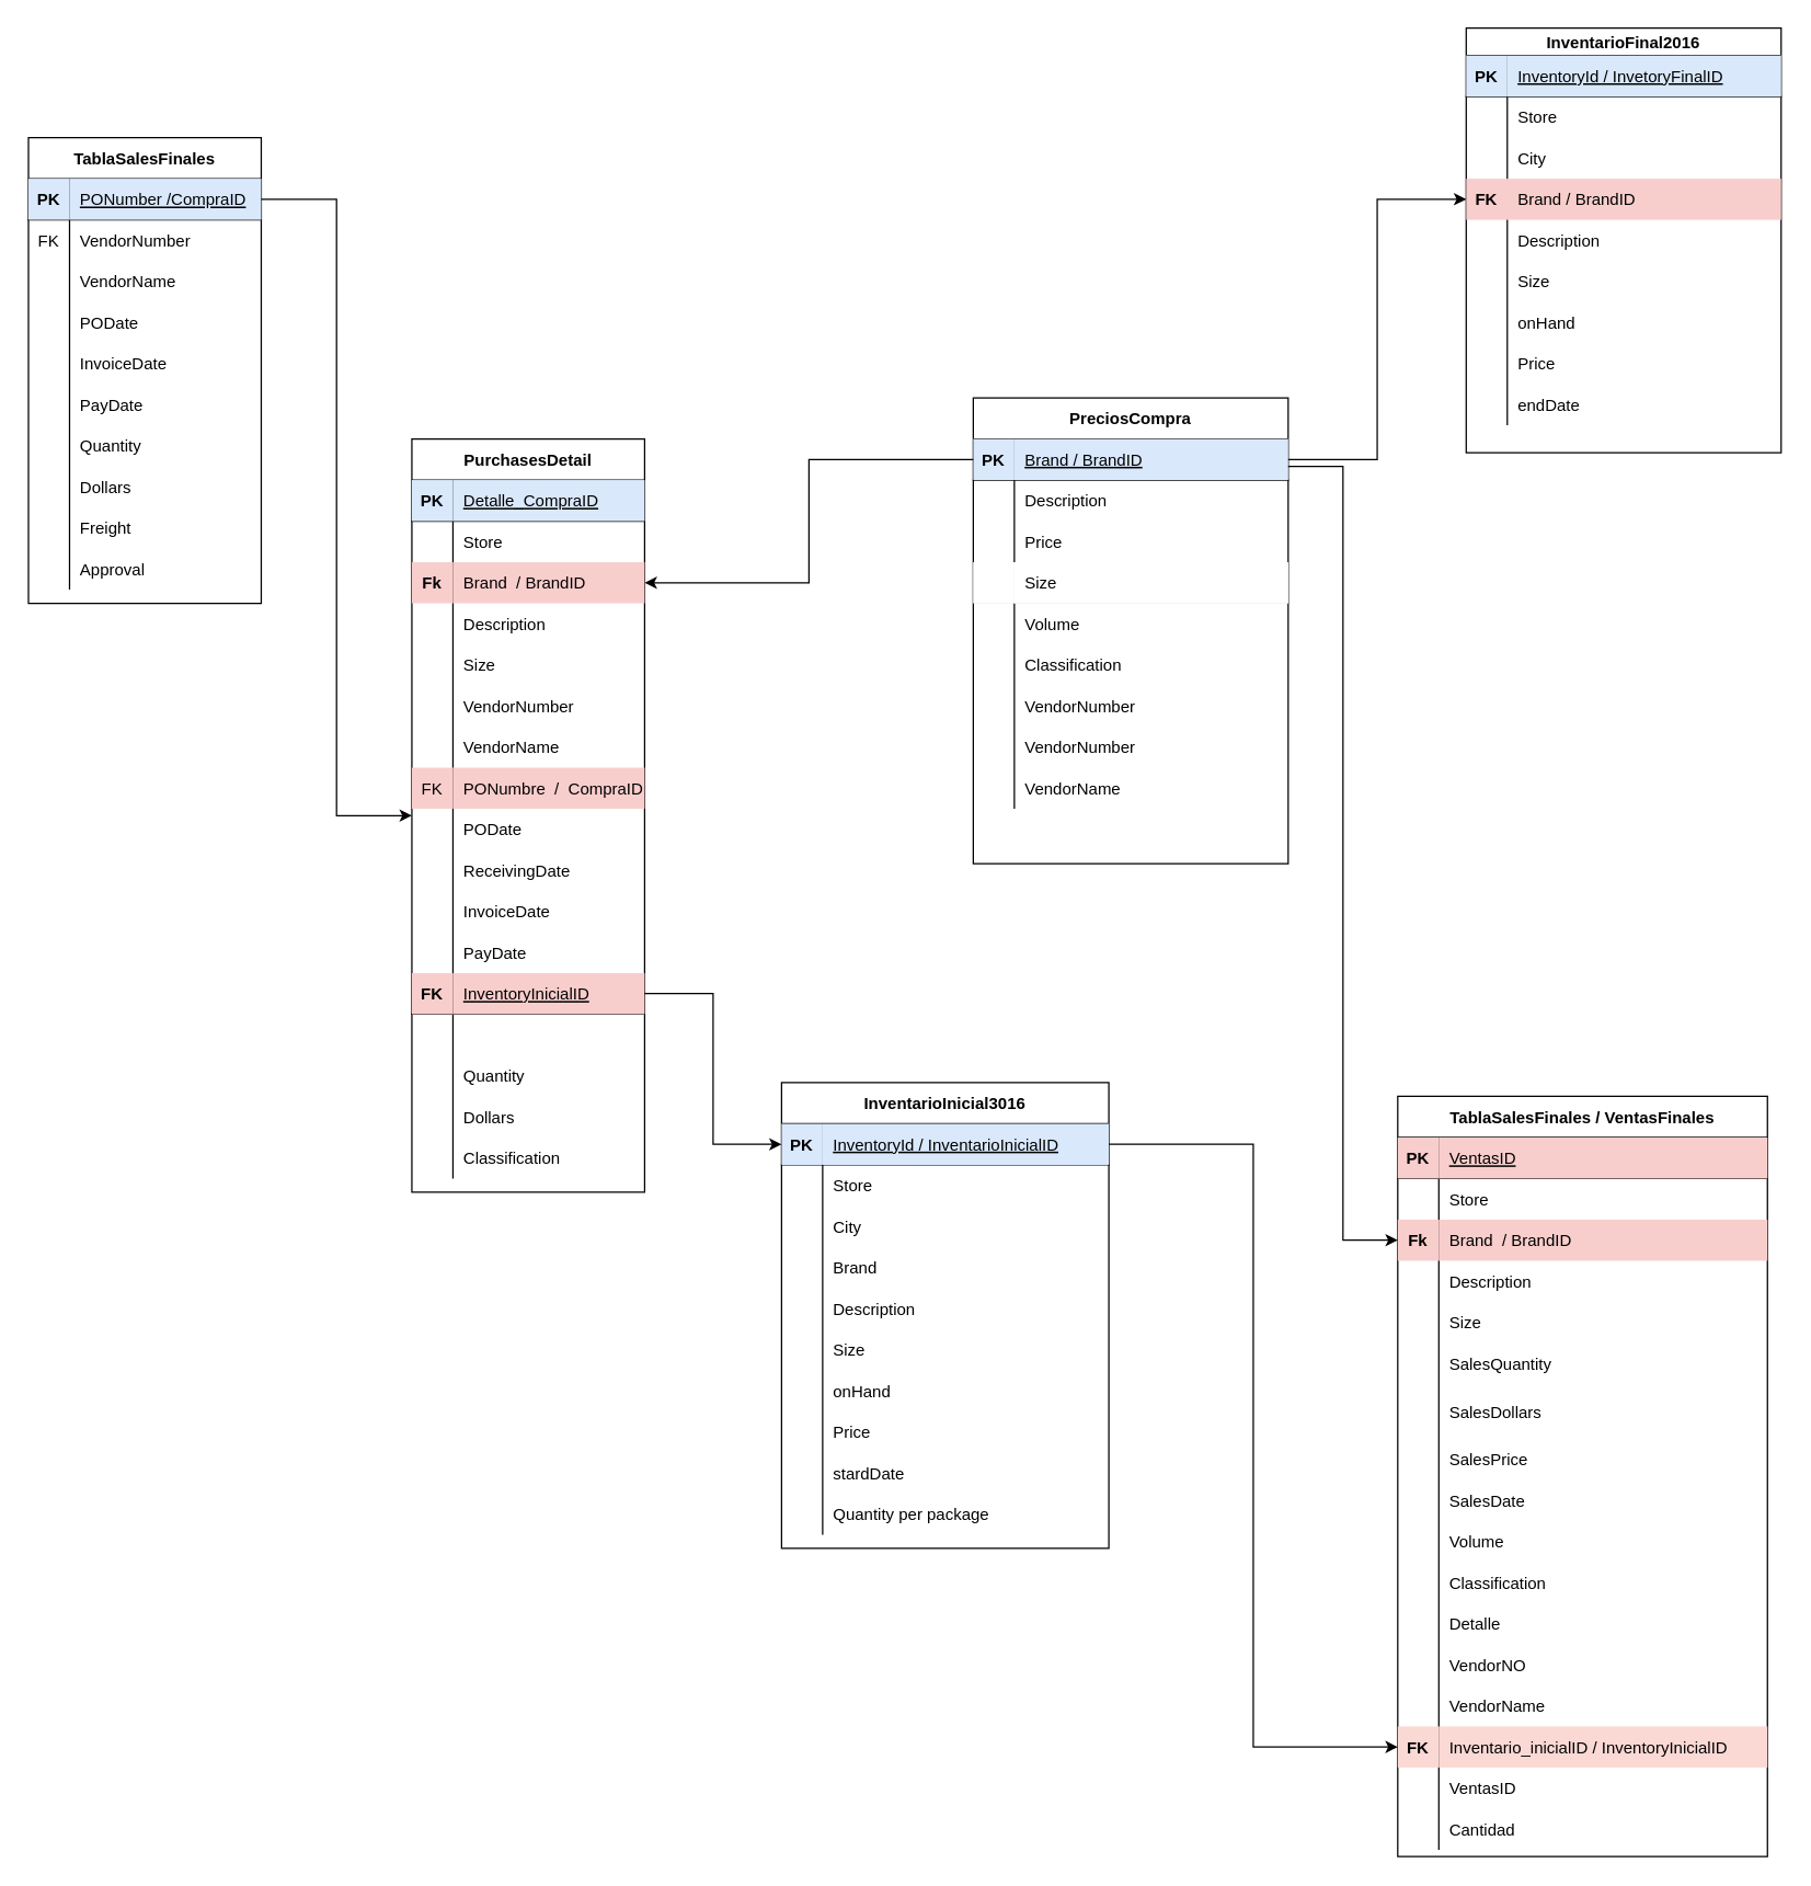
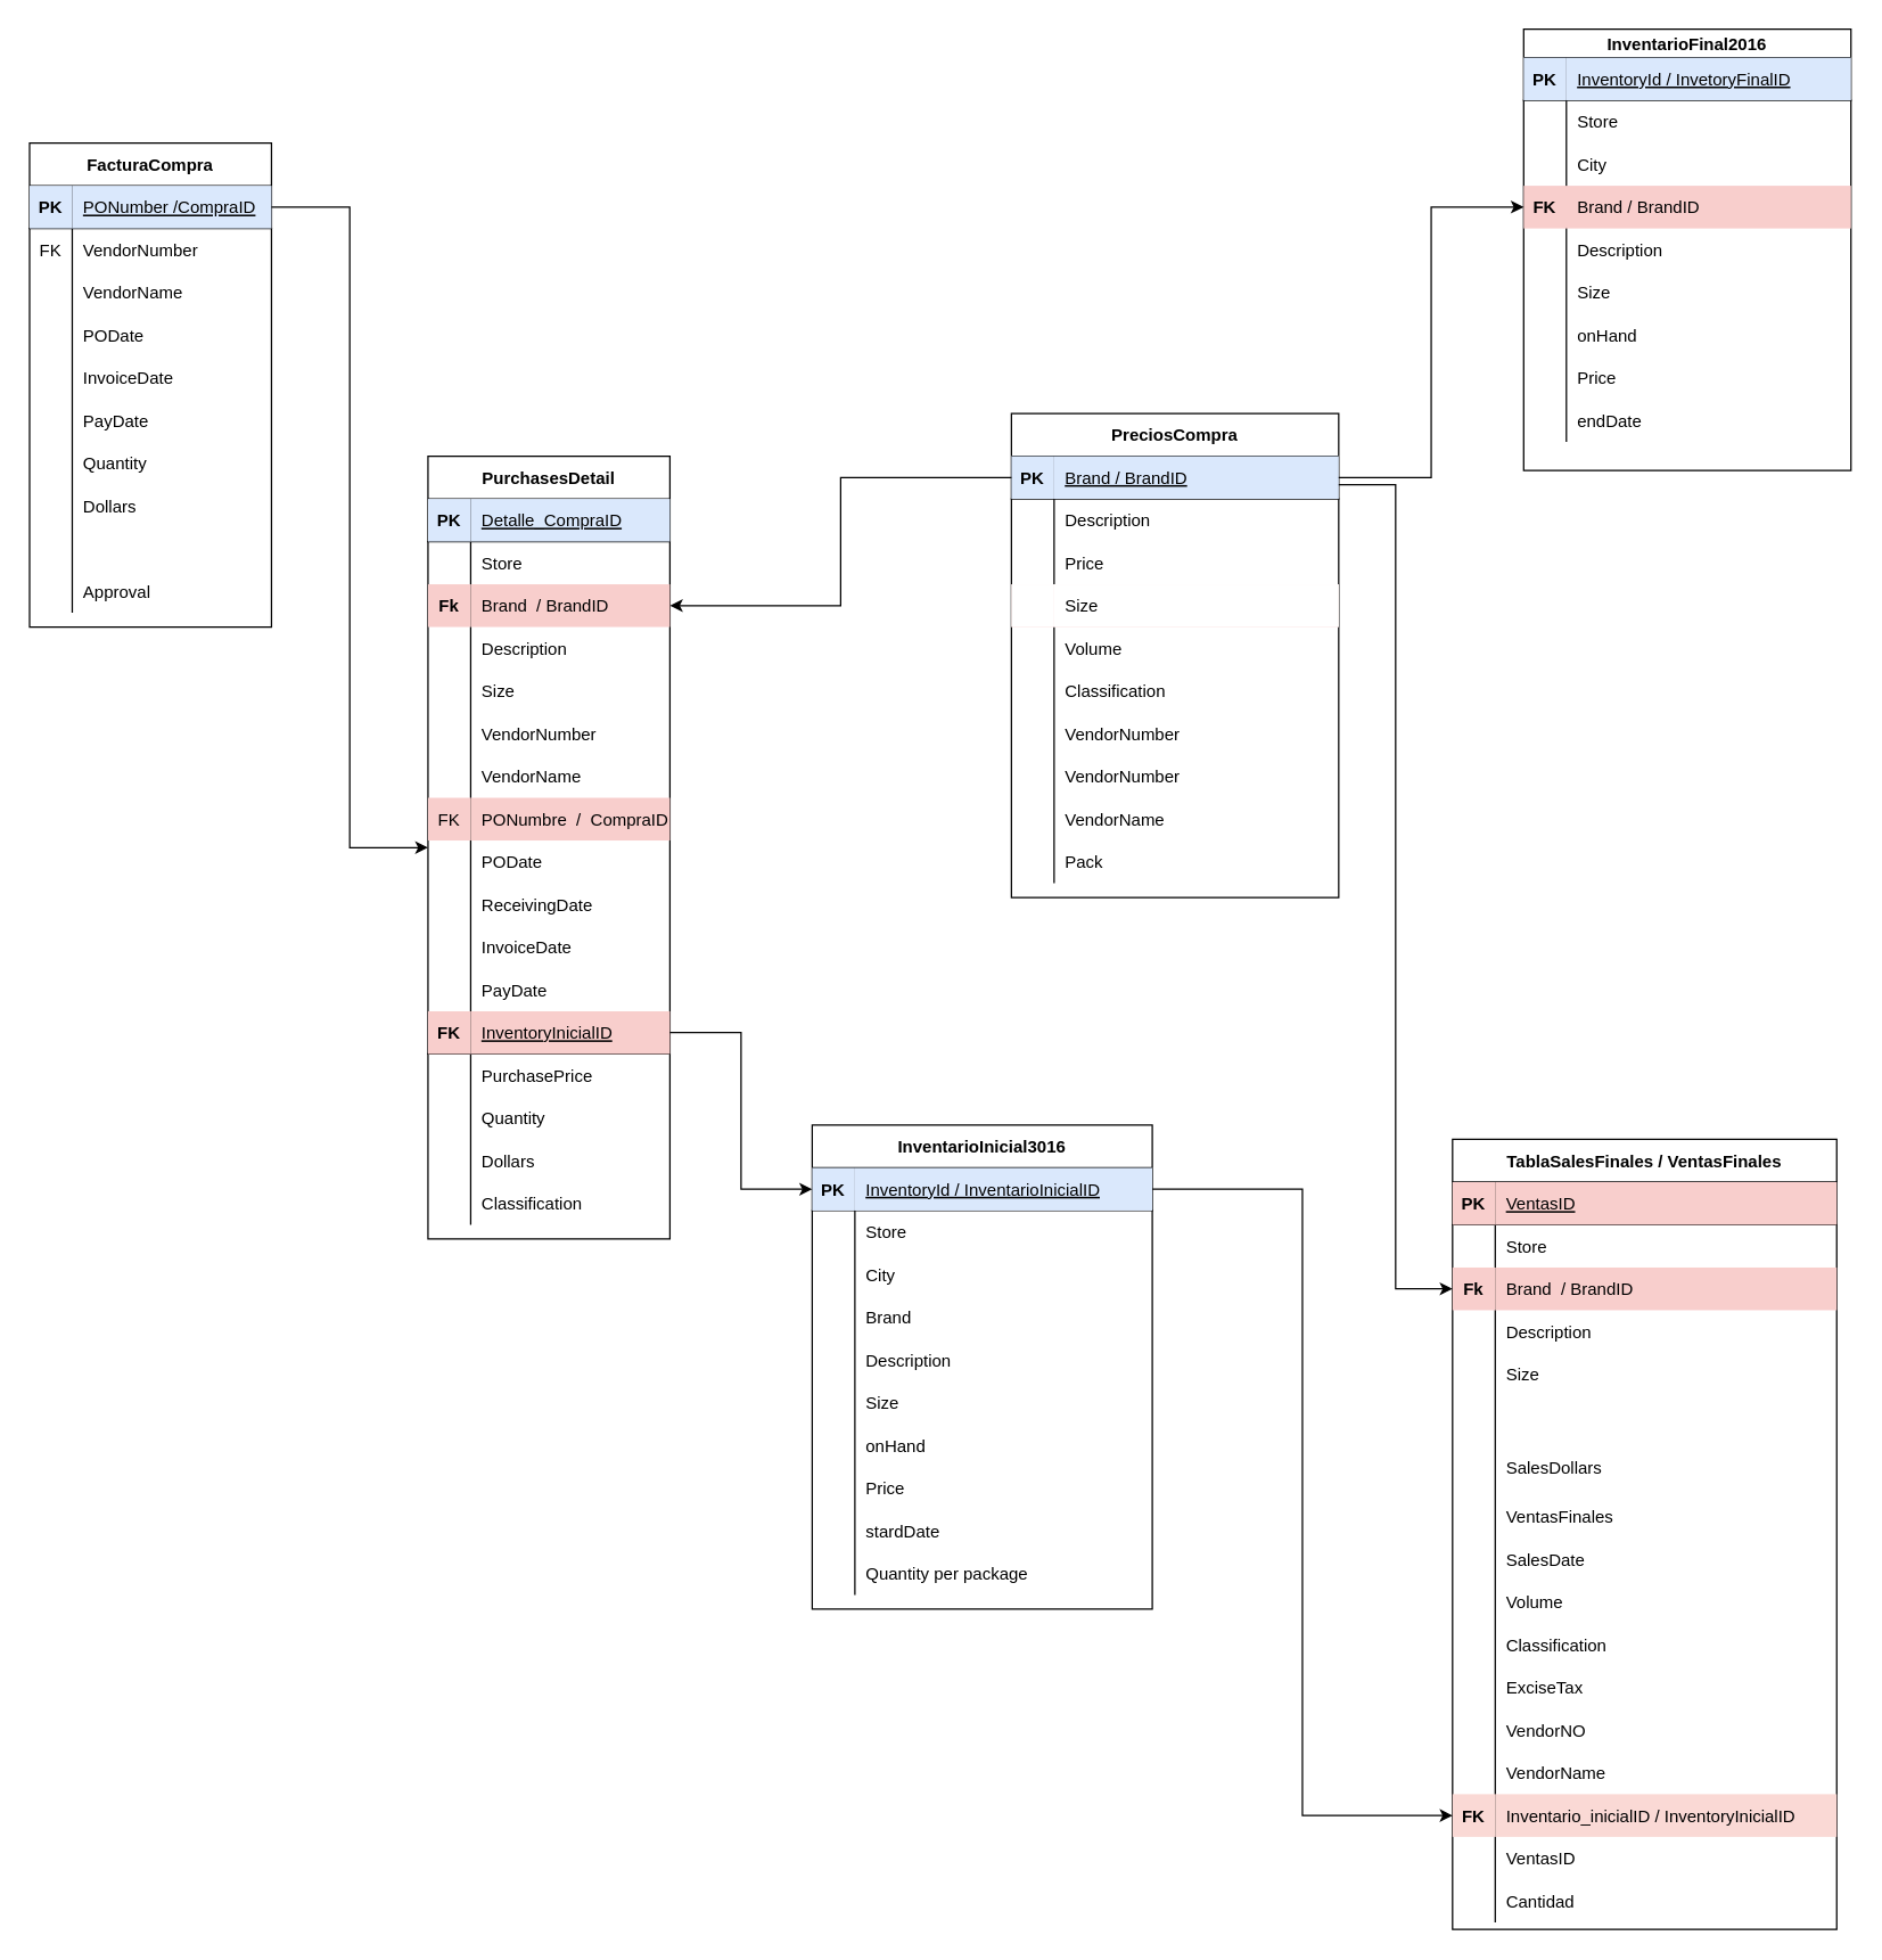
- <mxCell id="61" value="TablaSalesFinales" style="shape=table;startSize=30;container=1;collapsible=1;childLayout=tableLayout;fixedRows=1;rowLines=0;fontStyle=1;align=center;resizeLast=1;" vertex="1" parent="1"><mxGeometry x="20" y="100" width="170" height="340" as="geometry" /></mxCell>
+ <mxCell id="61" value="FacturaCompra" style="shape=table;startSize=30;container=1;collapsible=1;childLayout=tableLayout;fixedRows=1;rowLines=0;fontStyle=1;align=center;resizeLast=1;" vertex="1" parent="1"><mxGeometry x="20" y="100" width="170" height="340" as="geometry" /></mxCell>
- <mxCell id="88" value="Freight" style="shape=partialRectangle;overflow=hidden;connectable=0;fillColor=none;top=0;left=0;bottom=0;right=0;align=left;spacingLeft=6;" vertex="1" parent="86"><mxGeometry x="30" width="140" height="30" as="geometry"><mxRectangle width="140" height="30" as="alternateBounds" /></mxGeometry></mxCell>
+ <mxCell id="175" value="Pack" style="shape=partialRectangle;overflow=hidden;connectable=0;fillColor=none;top=0;left=0;bottom=0;right=0;align=left;spacingLeft=6;" vertex="1" parent="173"><mxGeometry x="30" width="200" height="30" as="geometry"><mxRectangle width="200" height="30" as="alternateBounds" /></mxGeometry></mxCell>
+ <mxCell id="224" value="PurchasePrice" style="shape=partialRectangle;overflow=hidden;connectable=0;fillColor=none;top=0;left=0;bottom=0;right=0;align=left;spacingLeft=6;" vertex="1" parent="222"><mxGeometry x="30" width="140" height="30" as="geometry"><mxRectangle width="140" height="30" as="alternateBounds" /></mxGeometry></mxCell>
- <mxCell id="110" value="SalesQuantity" style="shape=partialRectangle;overflow=hidden;connectable=0;fillColor=none;top=0;left=0;bottom=0;right=0;align=left;spacingLeft=6;" vertex="1" parent="108"><mxGeometry x="30" width="240" height="30" as="geometry"><mxRectangle width="240" height="30" as="alternateBounds" /></mxGeometry></mxCell>
- <mxCell id="116" value="SalesPrice" style="shape=partialRectangle;overflow=hidden;connectable=0;fillColor=none;top=0;left=0;bottom=0;right=0;align=left;spacingLeft=6;" vertex="1" parent="114"><mxGeometry x="30" width="240" height="30" as="geometry"><mxRectangle width="240" height="30" as="alternateBounds" /></mxGeometry></mxCell>
+ <mxCell id="116" value="VentasFinales" style="shape=partialRectangle;overflow=hidden;connectable=0;fillColor=none;top=0;left=0;bottom=0;right=0;align=left;spacingLeft=6;" vertex="1" parent="114"><mxGeometry x="30" width="240" height="30" as="geometry"><mxRectangle width="240" height="30" as="alternateBounds" /></mxGeometry></mxCell>
- <mxCell id="128" value="Detalle" style="shape=partialRectangle;overflow=hidden;connectable=0;fillColor=none;top=0;left=0;bottom=0;right=0;align=left;spacingLeft=6;" vertex="1" parent="126"><mxGeometry x="30" width="240" height="30" as="geometry"><mxRectangle width="240" height="30" as="alternateBounds" /></mxGeometry></mxCell>
+ <mxCell id="128" value="ExciseTax" style="shape=partialRectangle;overflow=hidden;connectable=0;fillColor=none;top=0;left=0;bottom=0;right=0;align=left;spacingLeft=6;" vertex="1" parent="126"><mxGeometry x="30" width="240" height="30" as="geometry"><mxRectangle width="240" height="30" as="alternateBounds" /></mxGeometry></mxCell>
